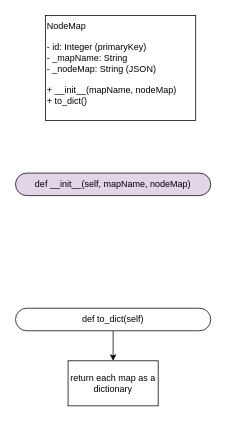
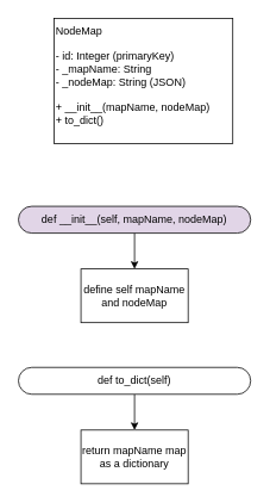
+ <mxCell id="3" value="" style="edgeStyle=none;html=1;" edge="1" parent="1" source="4" target="5"><mxGeometry relative="1" as="geometry" /></mxCell>
+ <mxCell id="5" value="define self mapName and nodeMap" style="rounded=0;whiteSpace=wrap;html=1;" vertex="1" parent="1"><mxGeometry x="90" y="300" width="120" height="60" as="geometry" /></mxCell>
- <mxCell id="8" value="return each map as a dictionary" style="rounded=0;whiteSpace=wrap;html=1;" vertex="1" parent="1"><mxGeometry x="90" y="480" width="120" height="60" as="geometry" /></mxCell>
+ <mxCell id="8" value="return mapName map as a dictionary" style="rounded=0;whiteSpace=wrap;html=1;" vertex="1" parent="1"><mxGeometry x="90" y="480" width="120" height="60" as="geometry" /></mxCell>
